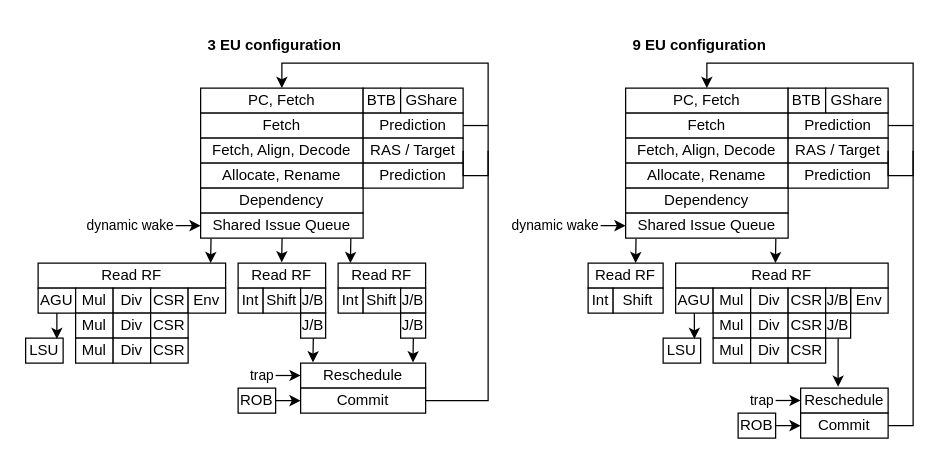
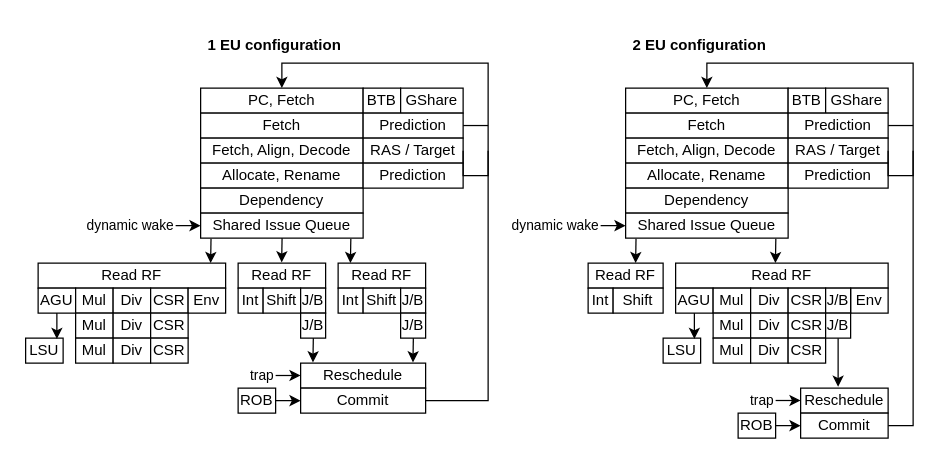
- <mxCell id="51" value="3 EU configuration" style="text;strokeColor=none;fillColor=none;align=left;verticalAlign=middle;spacingLeft=4;spacingRight=4;overflow=hidden;points=[[0,0.5],[1,0.5]];portConstraint=eastwest;rotatable=0;fontStyle=1" parent="1" vertex="1"><mxGeometry x="160" y="20" width="140" height="30" as="geometry" /></mxCell>
+ <mxCell id="51" value="1 EU configuration" style="text;strokeColor=none;fillColor=none;align=left;verticalAlign=middle;spacingLeft=4;spacingRight=4;overflow=hidden;points=[[0,0.5],[1,0.5]];portConstraint=eastwest;rotatable=0;fontStyle=1" parent="1" vertex="1"><mxGeometry x="160" y="20" width="140" height="30" as="geometry" /></mxCell>
- <mxCell id="92" value="9 EU configuration" style="text;strokeColor=none;fillColor=none;align=left;verticalAlign=middle;spacingLeft=4;spacingRight=4;overflow=hidden;points=[[0,0.5],[1,0.5]];portConstraint=eastwest;rotatable=0;fontStyle=1" parent="1" vertex="1"><mxGeometry x="500" y="20" width="140" height="30" as="geometry" /></mxCell>
+ <mxCell id="92" value="2 EU configuration" style="text;strokeColor=none;fillColor=none;align=left;verticalAlign=middle;spacingLeft=4;spacingRight=4;overflow=hidden;points=[[0,0.5],[1,0.5]];portConstraint=eastwest;rotatable=0;fontStyle=1" parent="1" vertex="1"><mxGeometry x="500" y="20" width="140" height="30" as="geometry" /></mxCell>
